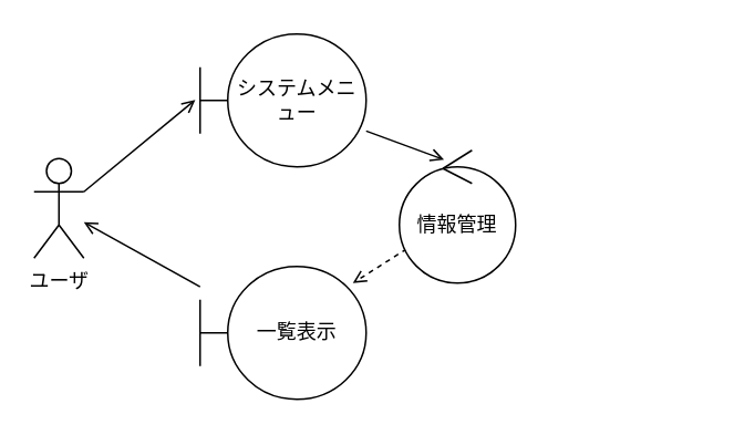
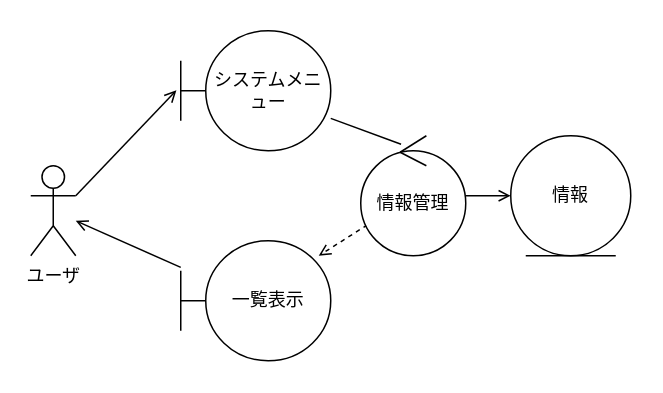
- <mxCell id="8" style="edgeStyle=none;rounded=0;orthogonalLoop=1;jettySize=auto;html=1;entryX=0.384;entryY=0.071;entryDx=0;entryDy=0;entryPerimeter=0;endArrow=open;endFill=0;" edge="1" parent="1" source="9" target="5"><mxGeometry relative="1" as="geometry" /></mxCell>
+ <mxCell id="8" style="edgeStyle=none;rounded=0;orthogonalLoop=1;jettySize=auto;html=1;entryX=0.384;entryY=0.071;entryDx=0;entryDy=0;entryPerimeter=0;endArrow=none;endFill=0;" edge="1" parent="1" source="9" target="5"><mxGeometry relative="1" as="geometry" /></mxCell>
- <mxCell id="2" value="ユーザ" style="shape=umlActor;verticalLabelPosition=bottom;verticalAlign=top;html=1;outlineConnect=0;" vertex="1" parent="1"><mxGeometry x="20" y="95" width="30" height="60" as="geometry" /></mxCell>
+ <mxCell id="2" value="ユーザ" style="shape=umlActor;verticalLabelPosition=bottom;verticalAlign=top;html=1;outlineConnect=0;" vertex="1" parent="1"><mxGeometry x="20" y="110" width="30" height="60" as="geometry" /></mxCell>
+ <mxCell id="3" style="edgeStyle=none;rounded=0;orthogonalLoop=1;jettySize=auto;html=1;entryX=0;entryY=0.5;entryDx=0;entryDy=0;endArrow=open;endFill=0;" edge="1" parent="1" source="5" target="7"><mxGeometry relative="1" as="geometry" /></mxCell>
+ <mxCell id="7" value="情報" style="ellipse;shape=umlEntity;whiteSpace=wrap;html=1;" vertex="1" parent="1"><mxGeometry x="340" y="90" width="80" height="80" as="geometry" /></mxCell>
